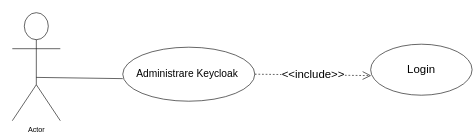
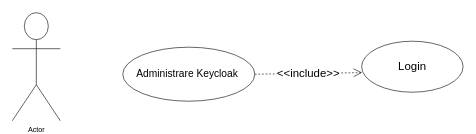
- <mxCell id="5" value="&lt;font style=&quot;font-size: 19px;&quot;&gt;Login&lt;/font&gt;" style="ellipse;whiteSpace=wrap;html=1;" vertex="1" parent="1"><mxGeometry x="617" y="73" width="169" height="85" as="geometry" /></mxCell>
+ <mxCell id="5" value="&lt;font style=&quot;font-size: 19px;&quot;&gt;Login&lt;/font&gt;" style="ellipse;whiteSpace=wrap;html=1;" vertex="1" parent="1"><mxGeometry x="602" y="68" width="169" height="85" as="geometry" /></mxCell>
- <mxCell id="3" value="" style="endArrow=none;html=1;rounded=0;entryX=0;entryY=0.582;entryDx=0;entryDy=0;entryPerimeter=0;exitX=0.5;exitY=0.599;exitDx=0;exitDy=0;exitPerimeter=0;" edge="1" parent="1" source="2" target="4"><mxGeometry width="50" height="50" relative="1" as="geometry"><mxPoint x="54" y="128" as="sourcePoint" /><mxPoint x="214" y="128" as="targetPoint" /></mxGeometry></mxCell>
